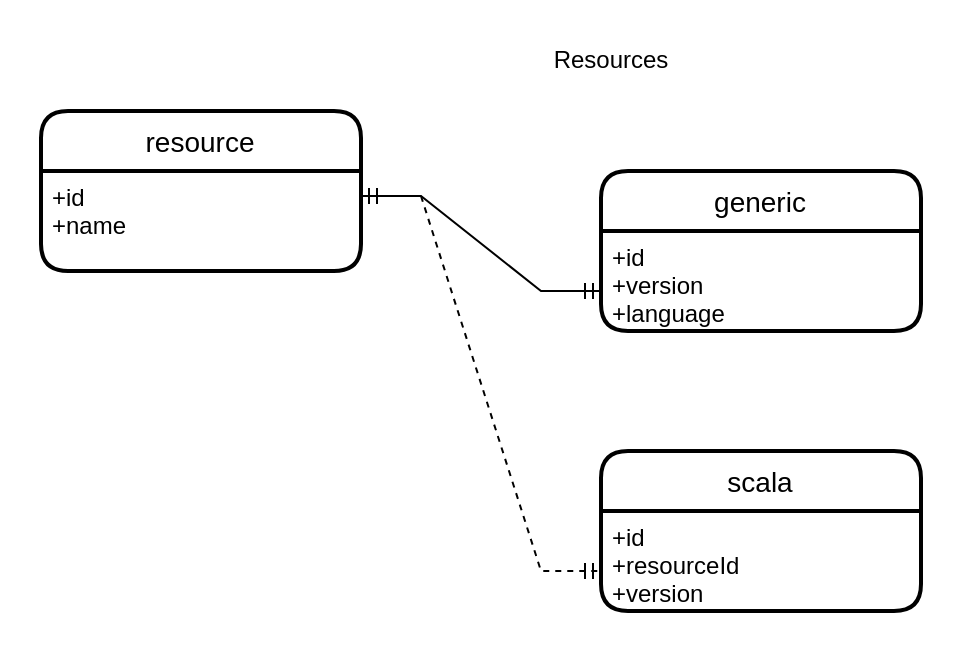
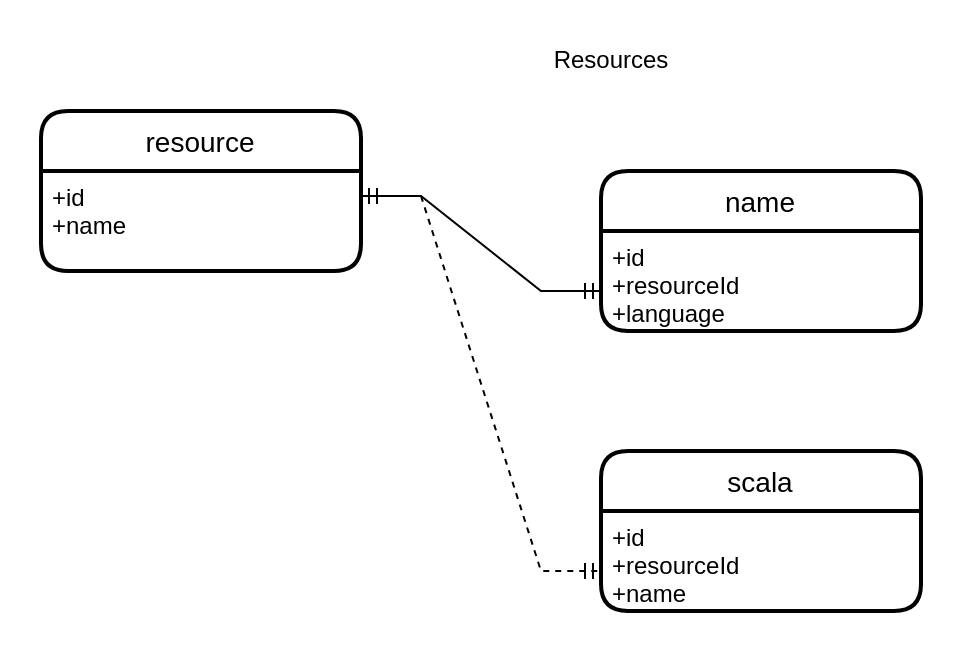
- <mxCell id="2" value="generic" style="swimlane;childLayout=stackLayout;horizontal=1;startSize=30;horizontalStack=0;rounded=1;fontSize=14;fontStyle=0;strokeWidth=2;resizeParent=0;resizeLast=1;shadow=0;dashed=0;align=center;" parent="1" vertex="1"><mxGeometry x="300" y="85" width="160" height="80" as="geometry" /></mxCell>
+ <mxCell id="2" value="name" style="swimlane;childLayout=stackLayout;horizontal=1;startSize=30;horizontalStack=0;rounded=1;fontSize=14;fontStyle=0;strokeWidth=2;resizeParent=0;resizeLast=1;shadow=0;dashed=0;align=center;" parent="1" vertex="1"><mxGeometry x="300" y="85" width="160" height="80" as="geometry" /></mxCell>
- <mxCell id="3" value="+id&#10;+version&#10;+language&#10;" style="align=left;strokeColor=none;fillColor=none;spacingLeft=4;fontSize=12;verticalAlign=top;resizable=0;rotatable=0;part=1;" parent="2" vertex="1"><mxGeometry y="30" width="160" height="50" as="geometry" /></mxCell>
+ <mxCell id="3" value="+id&#10;+resourceId&#10;+language&#10;" style="align=left;strokeColor=none;fillColor=none;spacingLeft=4;fontSize=12;verticalAlign=top;resizable=0;rotatable=0;part=1;" parent="2" vertex="1"><mxGeometry y="30" width="160" height="50" as="geometry" /></mxCell>
- <mxCell id="8" value="+id&#10;+resourceId&#10;+version&#10;" style="align=left;strokeColor=none;fillColor=none;spacingLeft=4;fontSize=12;verticalAlign=top;resizable=0;rotatable=0;part=1;" vertex="1" parent="7"><mxGeometry y="30" width="160" height="50" as="geometry" /></mxCell>
+ <mxCell id="8" value="+id&#10;+resourceId&#10;+name&#10;" style="align=left;strokeColor=none;fillColor=none;spacingLeft=4;fontSize=12;verticalAlign=top;resizable=0;rotatable=0;part=1;" vertex="1" parent="7"><mxGeometry y="30" width="160" height="50" as="geometry" /></mxCell>
